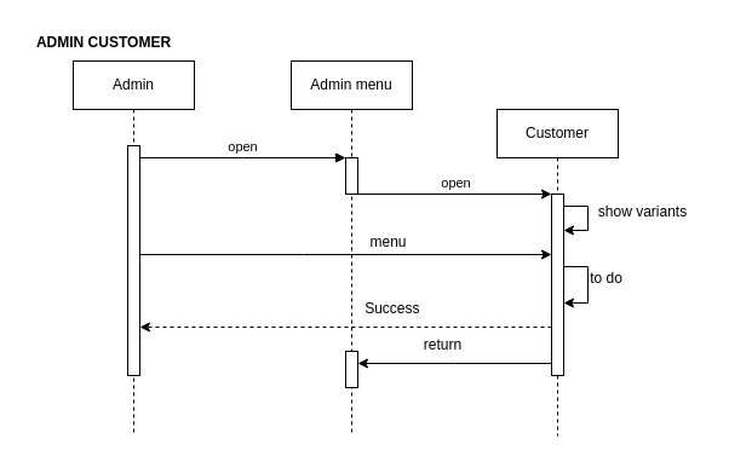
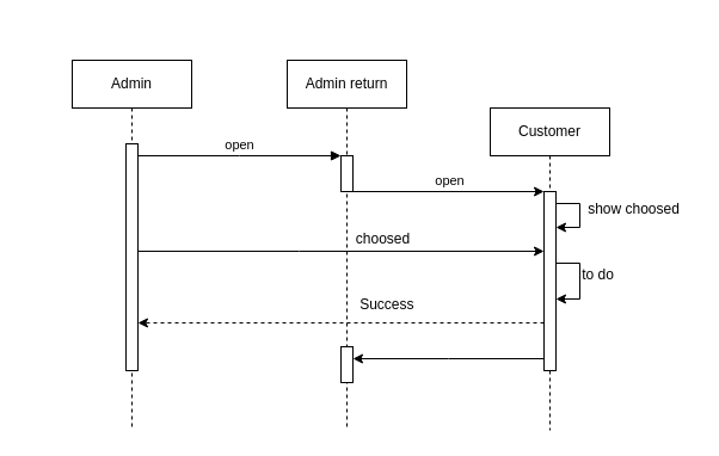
- <mxCell id="22" value="ADMIN CUSTOMER" style="text;html=1;align=center;verticalAlign=middle;resizable=0;points=[];autosize=1;strokeColor=none;fillColor=none;strokeWidth=1;fontStyle=1" parent="1" vertex="1"><mxGeometry y="20" width="130" height="30" as="geometry" x="20" /></mxCell>
- <mxCell id="4" value="Admin menu" style="shape=umlLifeline;perimeter=lifelinePerimeter;whiteSpace=wrap;html=1;container=0;dropTarget=0;collapsible=0;recursiveResize=0;outlineConnect=0;portConstraint=eastwest;newEdgeStyle={&quot;edgeStyle&quot;:&quot;elbowEdgeStyle&quot;,&quot;elbow&quot;:&quot;vertical&quot;,&quot;curved&quot;:0,&quot;rounded&quot;:0};" parent="1" vertex="1"><mxGeometry x="240" y="50" width="100" height="310" as="geometry" /></mxCell>
+ <mxCell id="4" value="Admin return" style="shape=umlLifeline;perimeter=lifelinePerimeter;whiteSpace=wrap;html=1;container=0;dropTarget=0;collapsible=0;recursiveResize=0;outlineConnect=0;portConstraint=eastwest;newEdgeStyle={&quot;edgeStyle&quot;:&quot;elbowEdgeStyle&quot;,&quot;elbow&quot;:&quot;vertical&quot;,&quot;curved&quot;:0,&quot;rounded&quot;:0};" parent="1" vertex="1"><mxGeometry x="240" y="50" width="100" height="310" as="geometry" /></mxCell>
- <mxCell id="14" value="show variants" style="text;html=1;align=center;verticalAlign=middle;resizable=0;points=[];autosize=1;strokeColor=none;fillColor=none;" parent="1" vertex="1"><mxGeometry x="480" y="160" width="100" height="30" as="geometry" /></mxCell>
+ <mxCell id="14" value="show choosed" style="text;html=1;align=center;verticalAlign=middle;resizable=0;points=[];autosize=1;strokeColor=none;fillColor=none;" parent="1" vertex="1"><mxGeometry x="480" y="160" width="100" height="30" as="geometry" /></mxCell>
- <mxCell id="16" value="menu" style="text;html=1;align=center;verticalAlign=middle;resizable=0;points=[];autosize=1;strokeColor=none;fillColor=none;" parent="1" vertex="1"><mxGeometry x="285" y="185" width="70" height="30" as="geometry" /></mxCell>
+ <mxCell id="16" value="choosed" style="text;html=1;align=center;verticalAlign=middle;resizable=0;points=[];autosize=1;strokeColor=none;fillColor=none;" parent="1" vertex="1"><mxGeometry x="285" y="185" width="70" height="30" as="geometry" /></mxCell>
- <mxCell id="21" value="return" style="text;html=1;align=center;verticalAlign=middle;resizable=0;points=[];autosize=1;strokeColor=none;fillColor=none;" parent="1" vertex="1"><mxGeometry x="340" y="270" width="50" height="30" as="geometry" /></mxCell>
